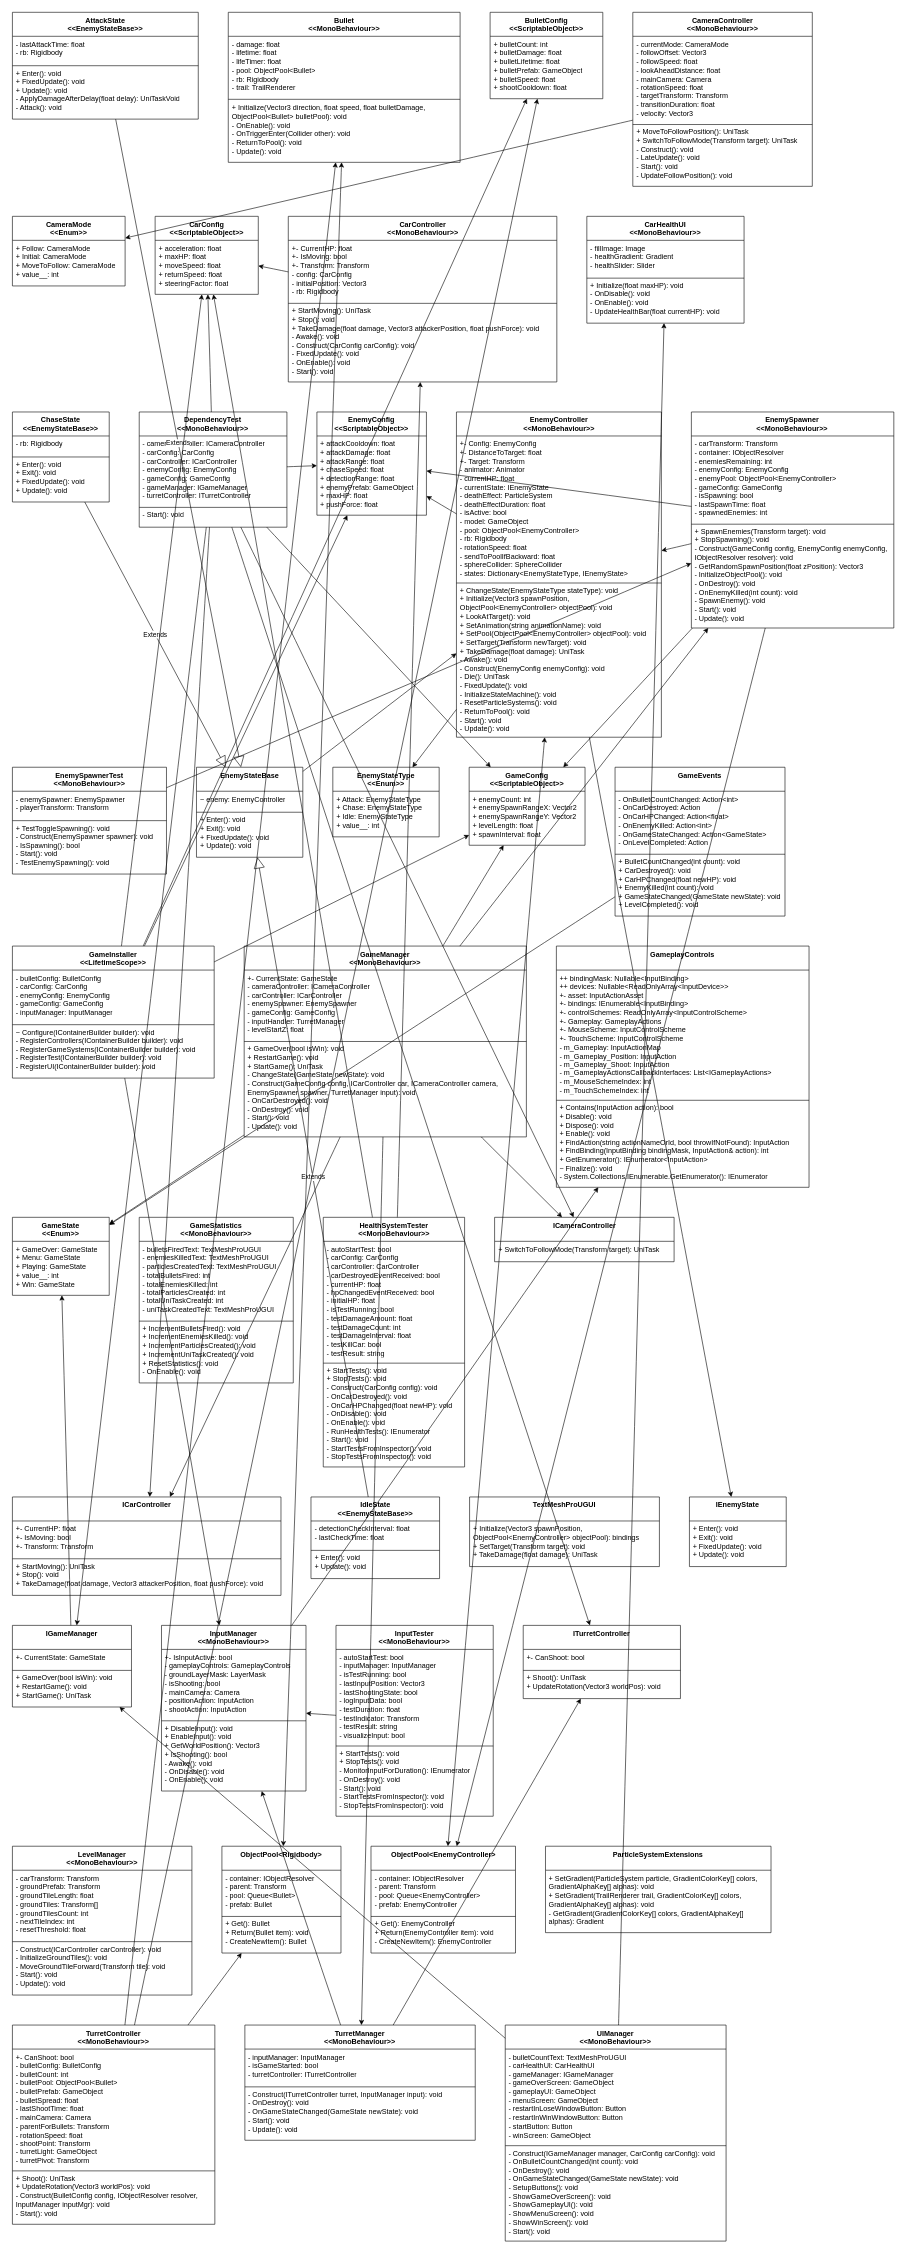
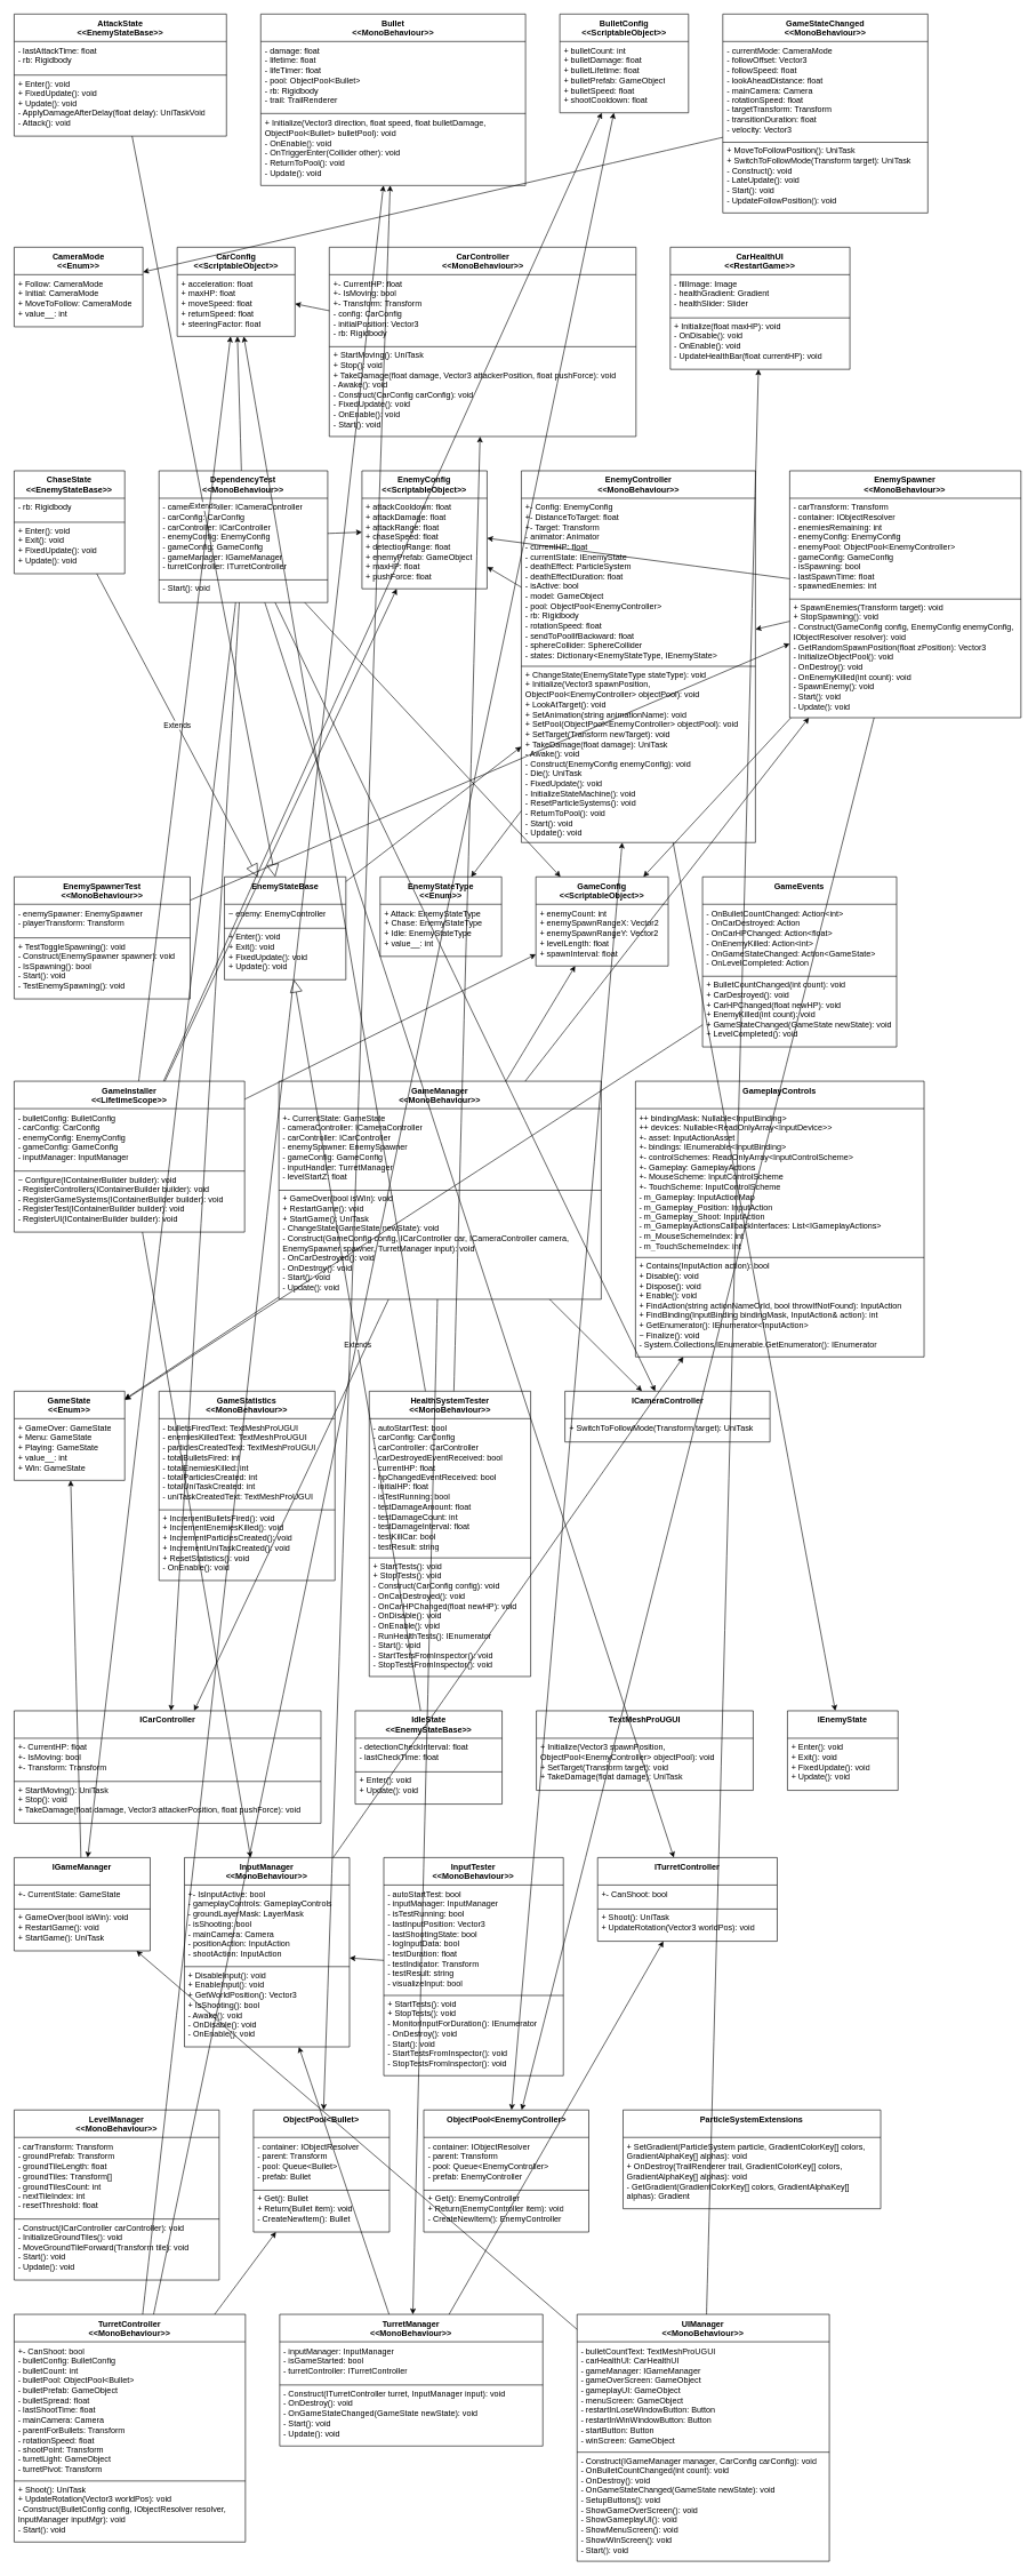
- <mxCell id="12" value="CameraController&lt;br/&gt;&amp;lt;&amp;lt;MonoBehaviour&amp;gt;&amp;gt;" style="swimlane;whiteSpace=wrap;rounded=0;dashed=0;fontStyle=1;childLayout=stackLayout;startSize=40;horizontalStack=0;horizontal=1;resizeParent=1;resizeParentMax=0;resizeLast=0;collapsible=1;marginButtom=0;html=1;align=center;verticalAlign=top;marginBottom=0;" parent="1" vertex="1"><mxGeometry x="1053.798" y="20" width="299.1" height="290" as="geometry" /></mxCell>
+ <mxCell id="12" value="GameStateChanged&lt;br/&gt;&amp;lt;&amp;lt;MonoBehaviour&amp;gt;&amp;gt;" style="swimlane;whiteSpace=wrap;rounded=0;dashed=0;fontStyle=1;childLayout=stackLayout;startSize=40;horizontalStack=0;horizontal=1;resizeParent=1;resizeParentMax=0;resizeLast=0;collapsible=1;marginButtom=0;html=1;align=center;verticalAlign=top;marginBottom=0;" parent="1" vertex="1"><mxGeometry x="1053.798" y="20" width="299.1" height="290" as="geometry" /></mxCell>
- <mxCell id="24" value="CarHealthUI&lt;br/&gt;&amp;lt;&amp;lt;MonoBehaviour&amp;gt;&amp;gt;" style="swimlane;whiteSpace=wrap;rounded=0;dashed=0;fontStyle=1;childLayout=stackLayout;startSize=40;horizontalStack=0;horizontal=1;resizeParent=1;resizeParentMax=0;resizeLast=0;collapsible=1;marginButtom=0;html=1;align=center;verticalAlign=top;marginBottom=0;" parent="1" vertex="1"><mxGeometry x="977.2" y="360" width="262" height="178" as="geometry" /></mxCell>
+ <mxCell id="24" value="CarHealthUI&lt;br/&gt;&amp;lt;&amp;lt;RestartGame&amp;gt;&amp;gt;" style="swimlane;whiteSpace=wrap;rounded=0;dashed=0;fontStyle=1;childLayout=stackLayout;startSize=40;horizontalStack=0;horizontal=1;resizeParent=1;resizeParentMax=0;resizeLast=0;collapsible=1;marginButtom=0;html=1;align=center;verticalAlign=top;marginBottom=0;" parent="1" vertex="1"><mxGeometry x="977.2" y="360" width="262" height="178" as="geometry" /></mxCell>
- <mxCell id="95" value="+ Initialize(Vector3 spawnPosition, ObjectPool&amp;lt;EnemyController&amp;gt; objectPool): bindings&lt;br/&gt;+ SetTarget(Transform target): void&lt;br/&gt;+ TakeDamage(float damage): UniTask" style="text;whiteSpace=wrap;rounded=0;fillColor=none;strokeColor=none;dashed=0;align=left;verticalAlign=top;spacingLeft=4;spacingRight=4;overflow=hidden;rotatable=0;points=[[0,0.5],[1,0.5]];portConstraint=eastwest;html=1;" parent="94" vertex="1"><mxGeometry y="40" width="316.338" height="76" as="geometry" /></mxCell>
+ <mxCell id="95" value="+ Initialize(Vector3 spawnPosition, ObjectPool&amp;lt;EnemyController&amp;gt; objectPool): void&lt;br/&gt;+ SetTarget(Transform target): void&lt;br/&gt;+ TakeDamage(float damage): UniTask" style="text;whiteSpace=wrap;rounded=0;fillColor=none;strokeColor=none;dashed=0;align=left;verticalAlign=top;spacingLeft=4;spacingRight=4;overflow=hidden;rotatable=0;points=[[0,0.5],[1,0.5]];portConstraint=eastwest;html=1;" parent="94" vertex="1"><mxGeometry y="40" width="316.338" height="76" as="geometry" /></mxCell>
- <mxCell id="118" value="ObjectPool&amp;lt;Rigidbody&amp;gt;" style="swimlane;whiteSpace=wrap;rounded=0;dashed=0;fontStyle=1;childLayout=stackLayout;startSize=40;horizontalStack=0;horizontal=1;resizeParent=1;resizeParentMax=0;resizeLast=0;collapsible=1;marginButtom=0;html=1;align=center;verticalAlign=top;marginBottom=0;" parent="1" vertex="1"><mxGeometry x="369.1" y="3076" width="198.4" height="178" as="geometry" /></mxCell>
+ <mxCell id="118" value="ObjectPool&amp;lt;Bullet&amp;gt;" style="swimlane;whiteSpace=wrap;rounded=0;dashed=0;fontStyle=1;childLayout=stackLayout;startSize=40;horizontalStack=0;horizontal=1;resizeParent=1;resizeParentMax=0;resizeLast=0;collapsible=1;marginButtom=0;html=1;align=center;verticalAlign=top;marginBottom=0;" parent="1" vertex="1"><mxGeometry x="369.1" y="3076" width="198.4" height="178" as="geometry" /></mxCell>
- <mxCell id="127" value="+ SetGradient(ParticleSystem particle, GradientColorKey[] colors, GradientAlphaKey[] alphas): void&lt;br/&gt;+ SetGradient(TrailRenderer trail, GradientColorKey[] colors, GradientAlphaKey[] alphas): void&lt;br/&gt;- GetGradient(GradientColorKey[] colors, GradientAlphaKey[] alphas): Gradient" style="text;whiteSpace=wrap;rounded=0;fillColor=none;strokeColor=none;dashed=0;align=left;verticalAlign=top;spacingLeft=4;spacingRight=4;overflow=hidden;rotatable=0;points=[[0,0.5],[1,0.5]];portConstraint=eastwest;html=1;" parent="126" vertex="1"><mxGeometry y="40" width="375.804" height="104" as="geometry" /></mxCell>
+ <mxCell id="127" value="+ SetGradient(ParticleSystem particle, GradientColorKey[] colors, GradientAlphaKey[] alphas): void&lt;br/&gt;+ OnDestroy(TrailRenderer trail, GradientColorKey[] colors, GradientAlphaKey[] alphas): void&lt;br/&gt;- GetGradient(GradientColorKey[] colors, GradientAlphaKey[] alphas): Gradient" style="text;whiteSpace=wrap;rounded=0;fillColor=none;strokeColor=none;dashed=0;align=left;verticalAlign=top;spacingLeft=4;spacingRight=4;overflow=hidden;rotatable=0;points=[[0,0.5],[1,0.5]];portConstraint=eastwest;html=1;" parent="126" vertex="1"><mxGeometry y="40" width="375.804" height="104" as="geometry" /></mxCell>
